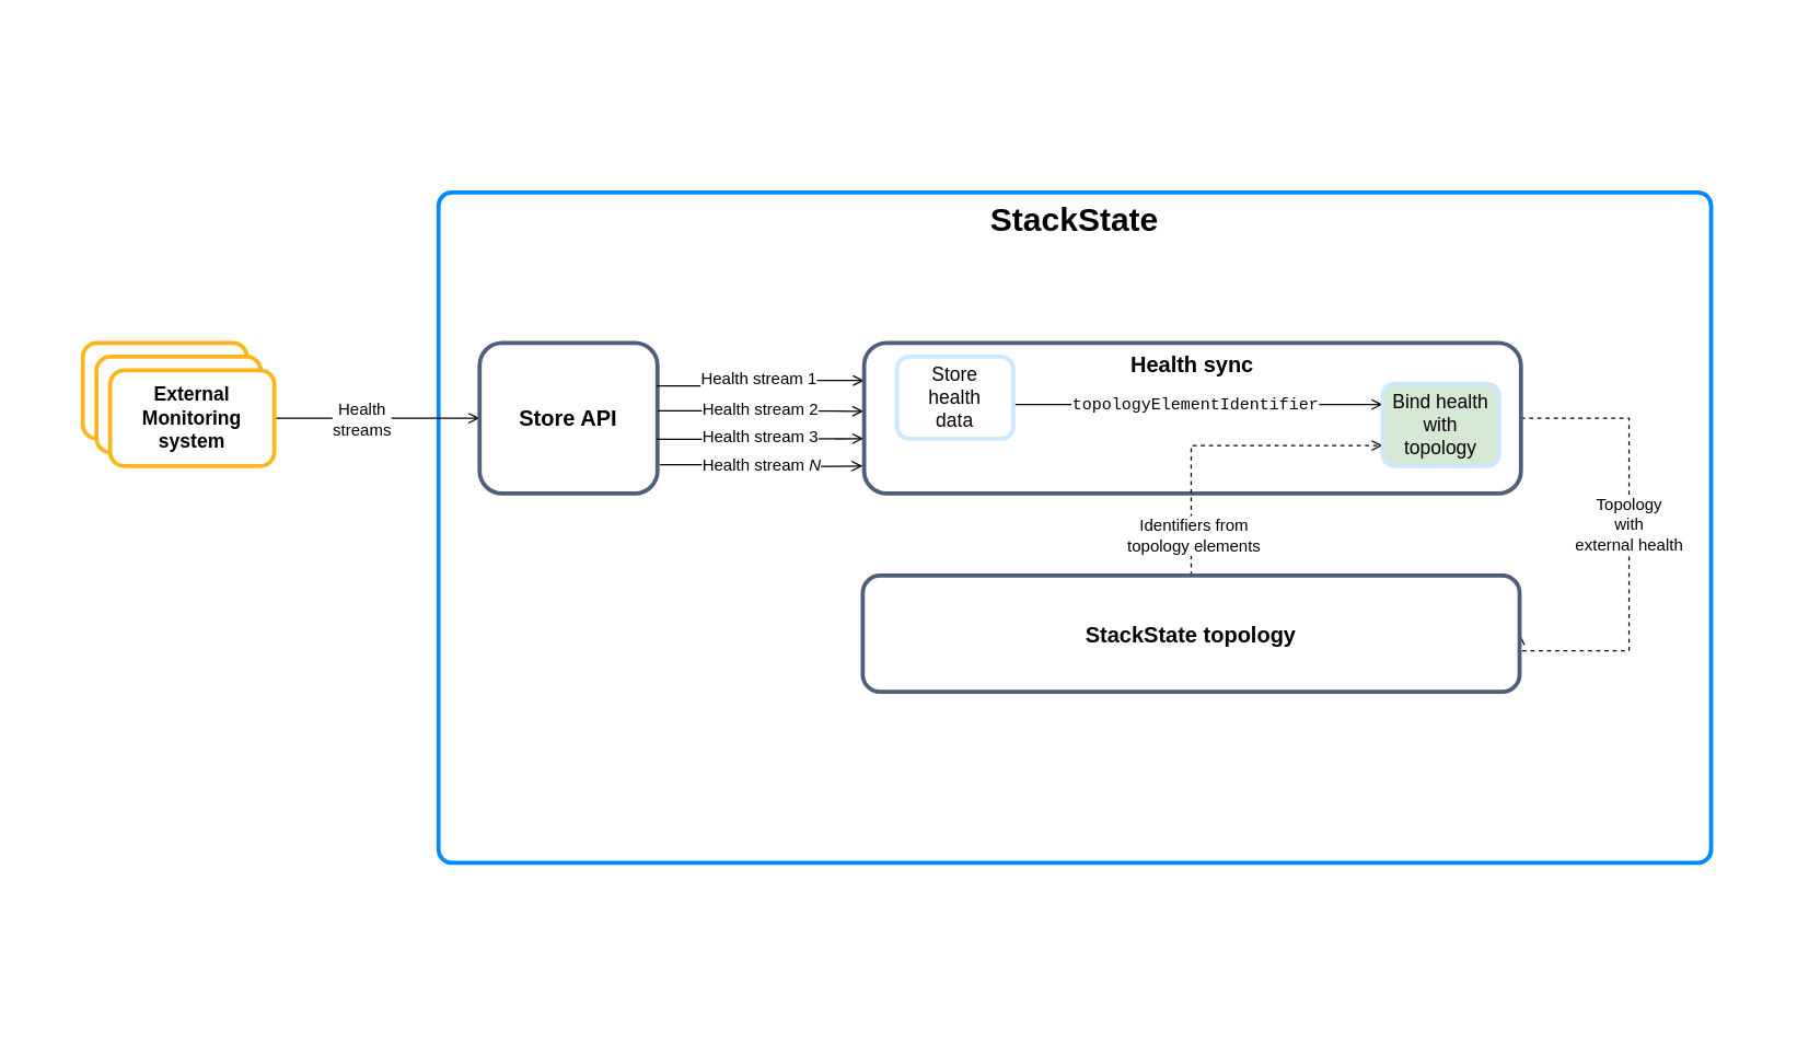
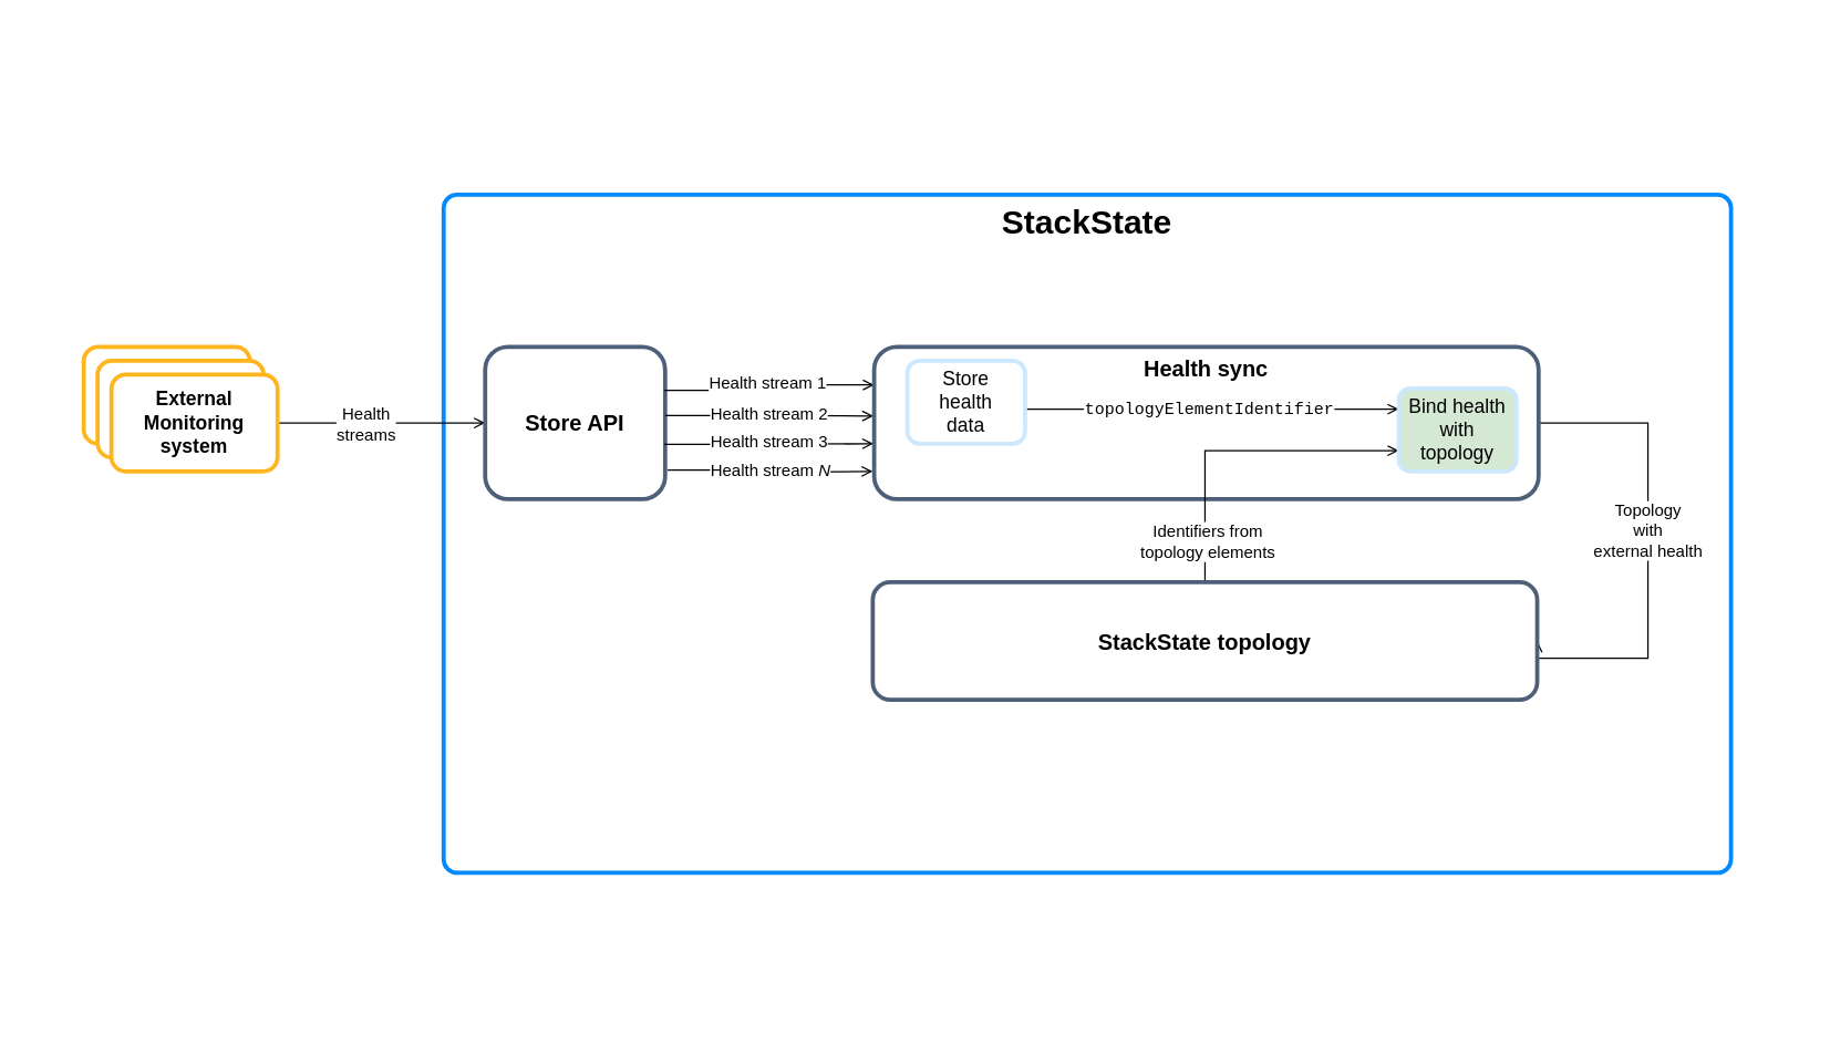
- <mxCell id="21" style="edgeStyle=orthogonalEdgeStyle;rounded=0;orthogonalLoop=1;jettySize=auto;html=1;entryX=0;entryY=0.75;entryDx=0;entryDy=0;endArrow=open;endFill=0;exitX=0.5;exitY=0;exitDx=0;exitDy=0;dashed=1;" edge="1" parent="1" source="23" target="27"><mxGeometry relative="1" as="geometry" /></mxCell>
+ <mxCell id="21" style="edgeStyle=orthogonalEdgeStyle;rounded=0;orthogonalLoop=1;jettySize=auto;html=1;entryX=0;entryY=0.75;entryDx=0;entryDy=0;endArrow=open;endFill=0;exitX=0.5;exitY=0;exitDx=0;exitDy=0;" edge="1" parent="1" source="23" target="27"><mxGeometry relative="1" as="geometry" /></mxCell>
- <mxCell id="18" style="edgeStyle=orthogonalEdgeStyle;rounded=0;orthogonalLoop=1;jettySize=auto;html=1;entryX=1;entryY=0.5;entryDx=0;entryDy=0;endArrow=open;endFill=0;exitX=1;exitY=0.5;exitDx=0;exitDy=0;dashed=1;" edge="1" parent="1" source="20" target="23"><mxGeometry relative="1" as="geometry"><Array as="points"><mxPoint x="1190" y="305" /><mxPoint x="1190" y="475" /></Array></mxGeometry></mxCell>
+ <mxCell id="18" style="edgeStyle=orthogonalEdgeStyle;rounded=0;orthogonalLoop=1;jettySize=auto;html=1;entryX=1;entryY=0.5;entryDx=0;entryDy=0;endArrow=open;endFill=0;exitX=1;exitY=0.5;exitDx=0;exitDy=0;" edge="1" parent="1" source="20" target="23"><mxGeometry relative="1" as="geometry"><Array as="points"><mxPoint x="1190" y="305" /><mxPoint x="1190" y="475" /></Array></mxGeometry></mxCell>
